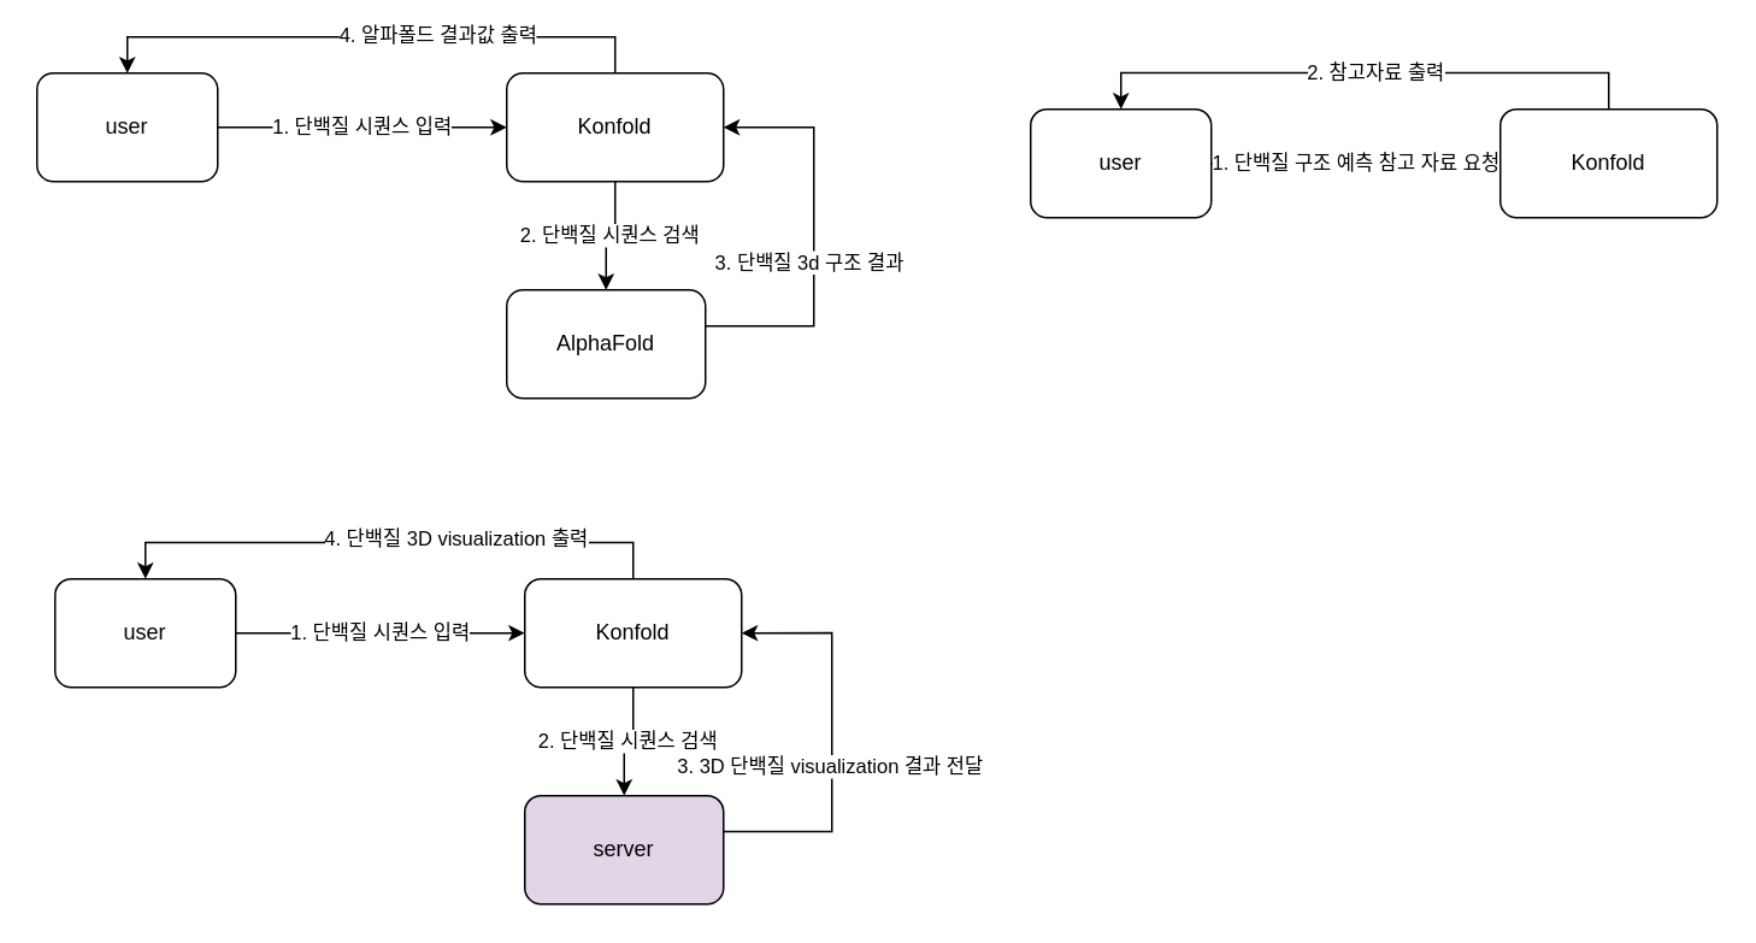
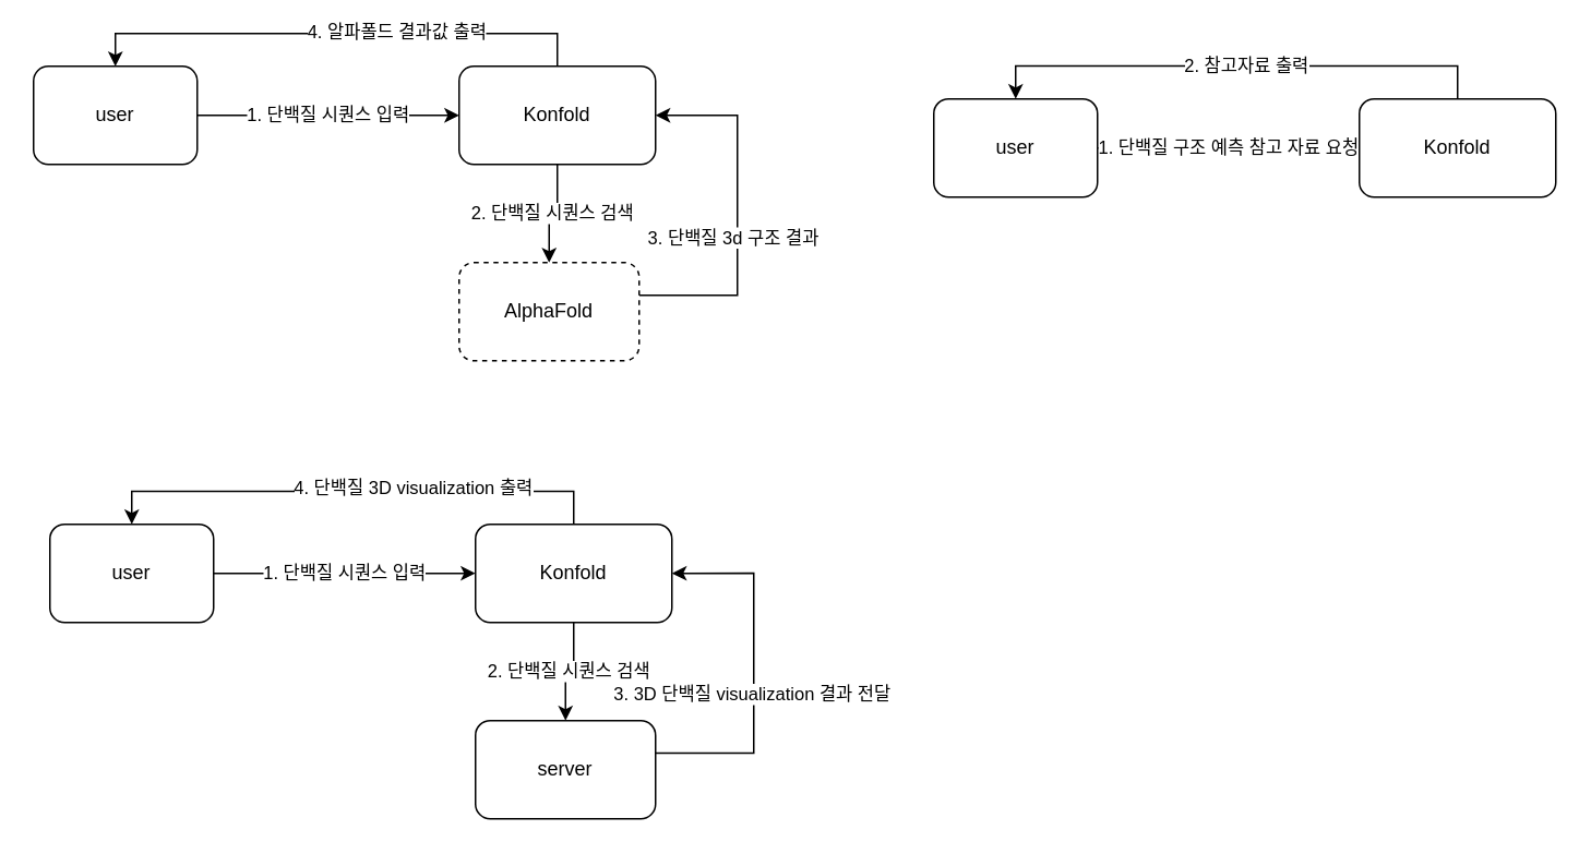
- <mxCell id="10" value="AlphaFold" style="rounded=1;whiteSpace=wrap;html=1;" vertex="1" parent="1"><mxGeometry x="280" y="160" width="110" height="60" as="geometry" /></mxCell>
+ <mxCell id="10" value="AlphaFold" style="rounded=1;whiteSpace=wrap;html=1;dashed=1;" vertex="1" parent="1"><mxGeometry x="280" y="160" width="110" height="60" as="geometry" /></mxCell>
- <mxCell id="19" value="server" style="rounded=1;whiteSpace=wrap;html=1;fillColor=#e1d5e7;" vertex="1" parent="1"><mxGeometry x="290" y="439.94" width="110" height="60" as="geometry" /></mxCell>
+ <mxCell id="19" value="server" style="rounded=1;whiteSpace=wrap;html=1;" vertex="1" parent="1"><mxGeometry x="290" y="439.94" width="110" height="60" as="geometry" /></mxCell>
